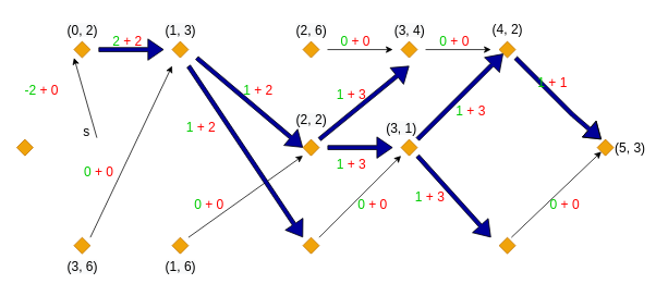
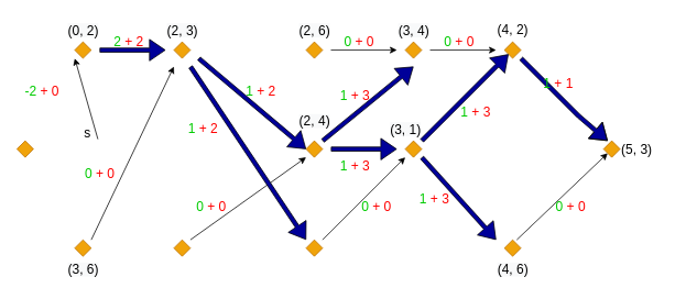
- <mxCell id="40" value="&lt;span style=&quot;color: rgb(0 , 0 , 0) ; font-family: &amp;#34;helvetica&amp;#34; ; font-size: 16px ; font-style: normal ; font-weight: 400 ; letter-spacing: normal ; text-align: center ; text-indent: 0px ; text-transform: none ; word-spacing: 0px ; background-color: rgb(248 , 249 , 250) ; display: inline ; float: none&quot;&gt;(1, 3)&lt;/span&gt;" style="text;whiteSpace=wrap;html=1;fontSize=11;" parent="1" vertex="1"><mxGeometry x="200" y="20" width="60" height="30" as="geometry" /></mxCell>
+ <mxCell id="40" value="&lt;span style=&quot;color: rgb(0 , 0 , 0) ; font-family: &amp;#34;helvetica&amp;#34; ; font-size: 16px ; font-style: normal ; font-weight: 400 ; letter-spacing: normal ; text-align: center ; text-indent: 0px ; text-transform: none ; word-spacing: 0px ; background-color: rgb(248 , 249 , 250) ; display: inline ; float: none&quot;&gt;(2, 3)&lt;/span&gt;" style="text;whiteSpace=wrap;html=1;fontSize=11;" parent="1" vertex="1"><mxGeometry x="200" y="20" width="60" height="30" as="geometry" /></mxCell>
- <mxCell id="47" value="&lt;span style=&quot;color: rgb(0 , 0 , 0) ; font-family: &amp;#34;helvetica&amp;#34; ; font-size: 16px ; font-style: normal ; font-weight: 400 ; letter-spacing: normal ; text-align: center ; text-indent: 0px ; text-transform: none ; word-spacing: 0px ; background-color: rgb(248 , 249 , 250) ; display: inline ; float: none&quot;&gt;(2, 2)&lt;/span&gt;" style="text;whiteSpace=wrap;html=1;fontSize=11;" parent="1" vertex="1"><mxGeometry x="360" y="130" width="60" height="30" as="geometry" /></mxCell>
+ <mxCell id="47" value="&lt;span style=&quot;color: rgb(0 , 0 , 0) ; font-family: &amp;#34;helvetica&amp;#34; ; font-size: 16px ; font-style: normal ; font-weight: 400 ; letter-spacing: normal ; text-align: center ; text-indent: 0px ; text-transform: none ; word-spacing: 0px ; background-color: rgb(248 , 249 , 250) ; display: inline ; float: none&quot;&gt;(2, 4)&lt;/span&gt;" style="text;whiteSpace=wrap;html=1;fontSize=11;" parent="1" vertex="1"><mxGeometry x="360" y="130" width="60" height="30" as="geometry" /></mxCell>
- <mxCell id="44" value="&lt;span style=&quot;color: rgb(0 , 0 , 0) ; font-family: &amp;#34;helvetica&amp;#34; ; font-size: 16px ; font-style: normal ; font-weight: 400 ; letter-spacing: normal ; text-align: center ; text-indent: 0px ; text-transform: none ; word-spacing: 0px ; background-color: rgb(248 , 249 , 250) ; display: inline ; float: none&quot;&gt;(1, 6)&lt;/span&gt;" style="text;whiteSpace=wrap;html=1;fontSize=11;" parent="1" vertex="1"><mxGeometry x="200" y="310" width="60" height="30" as="geometry" /></mxCell>
+ <mxCell id="45" value="&lt;span style=&quot;color: rgb(0 , 0 , 0) ; font-family: &amp;#34;helvetica&amp;#34; ; font-size: 16px ; font-style: normal ; font-weight: 400 ; letter-spacing: normal ; text-align: center ; text-indent: 0px ; text-transform: none ; word-spacing: 0px ; background-color: rgb(248 , 249 , 250) ; display: inline ; float: none&quot;&gt;(4, 6)&lt;/span&gt;" style="text;whiteSpace=wrap;html=1;fontSize=11;" parent="1" vertex="1"><mxGeometry x="600" y="310" width="60" height="30" as="geometry" /></mxCell>
